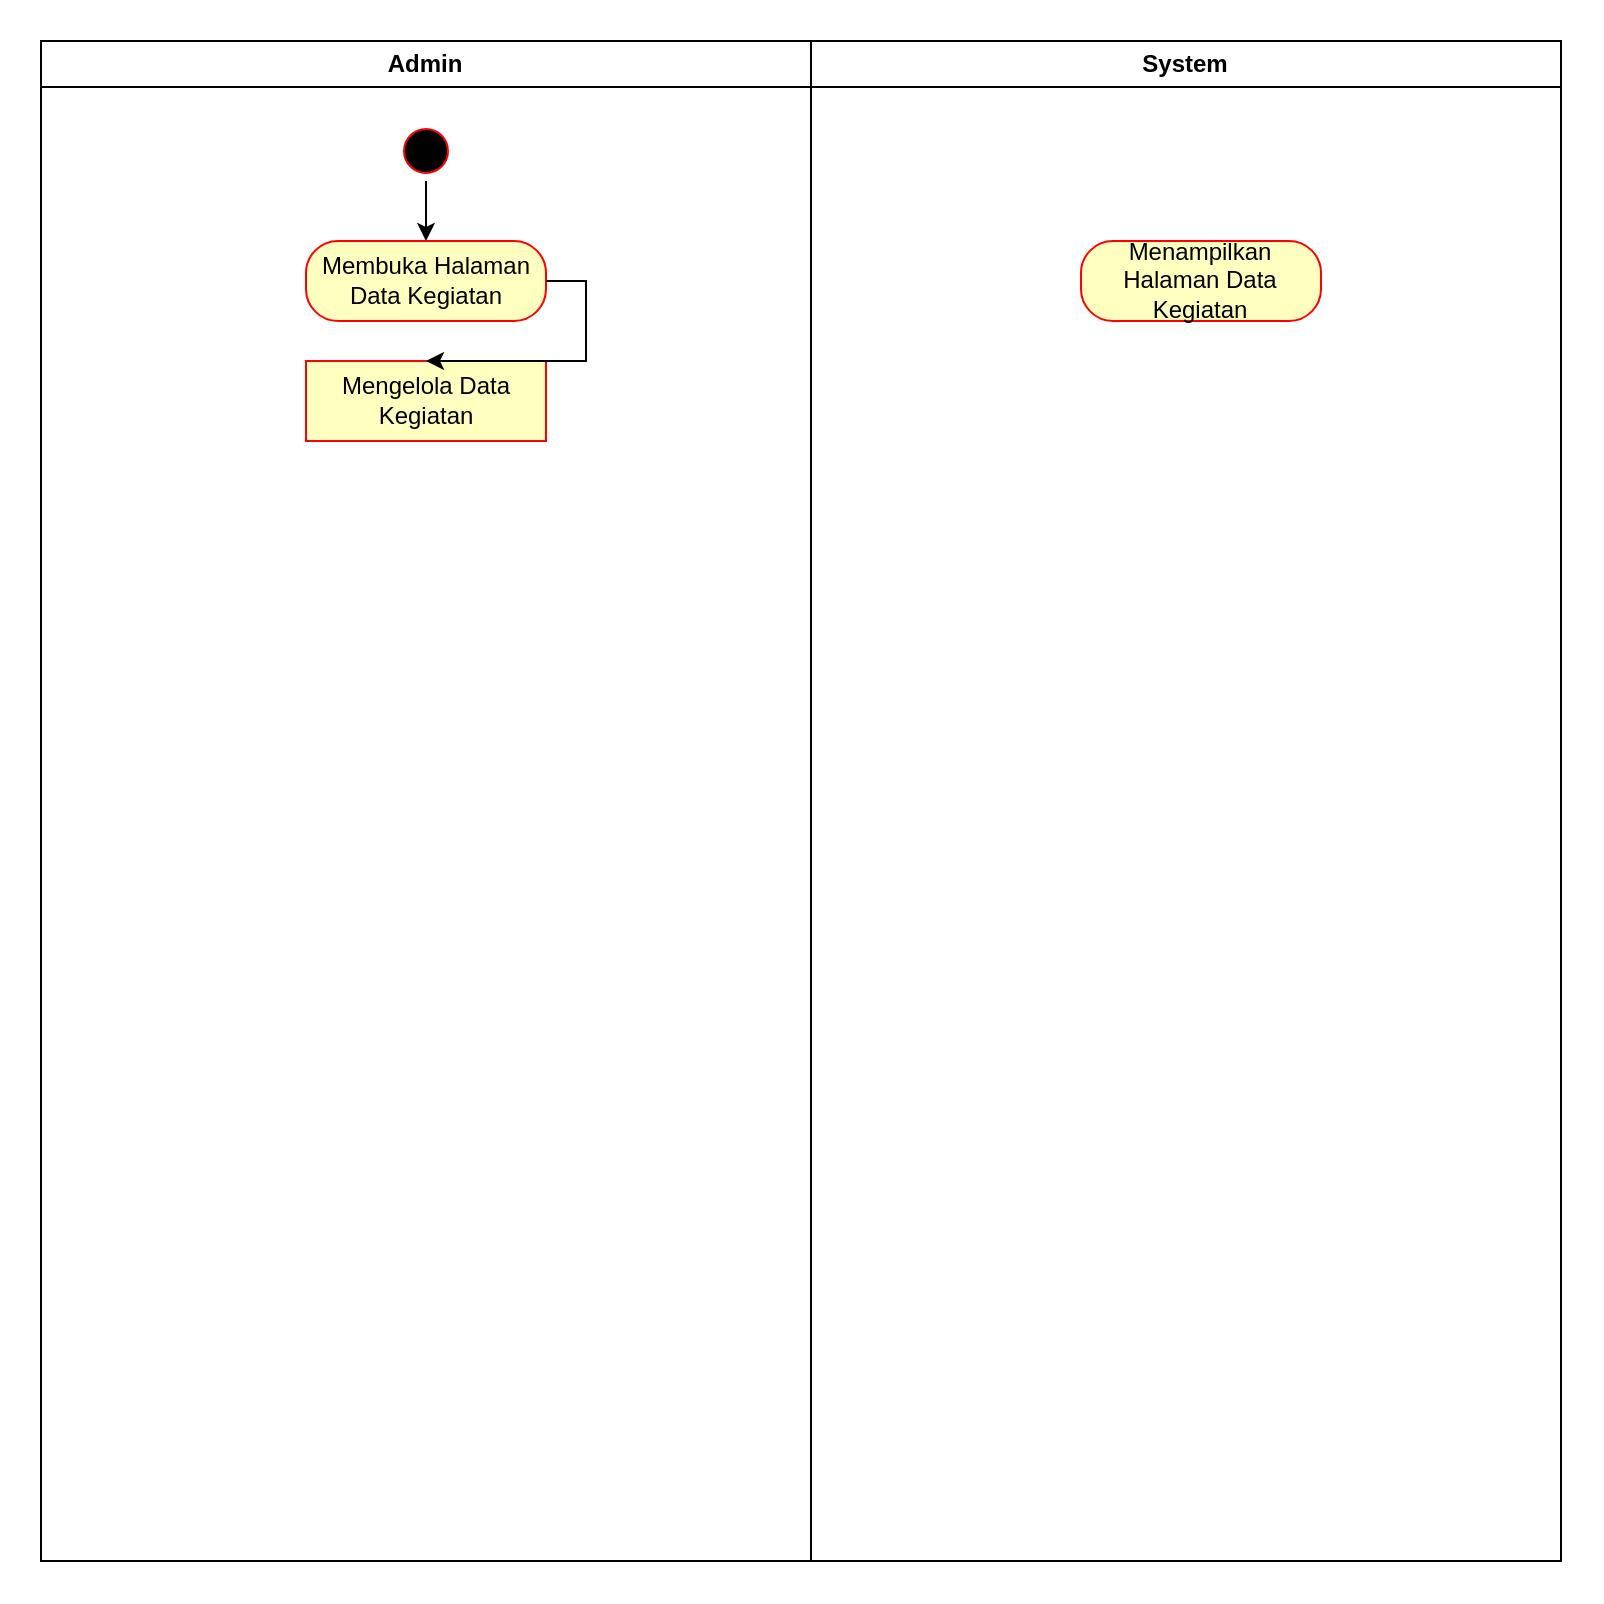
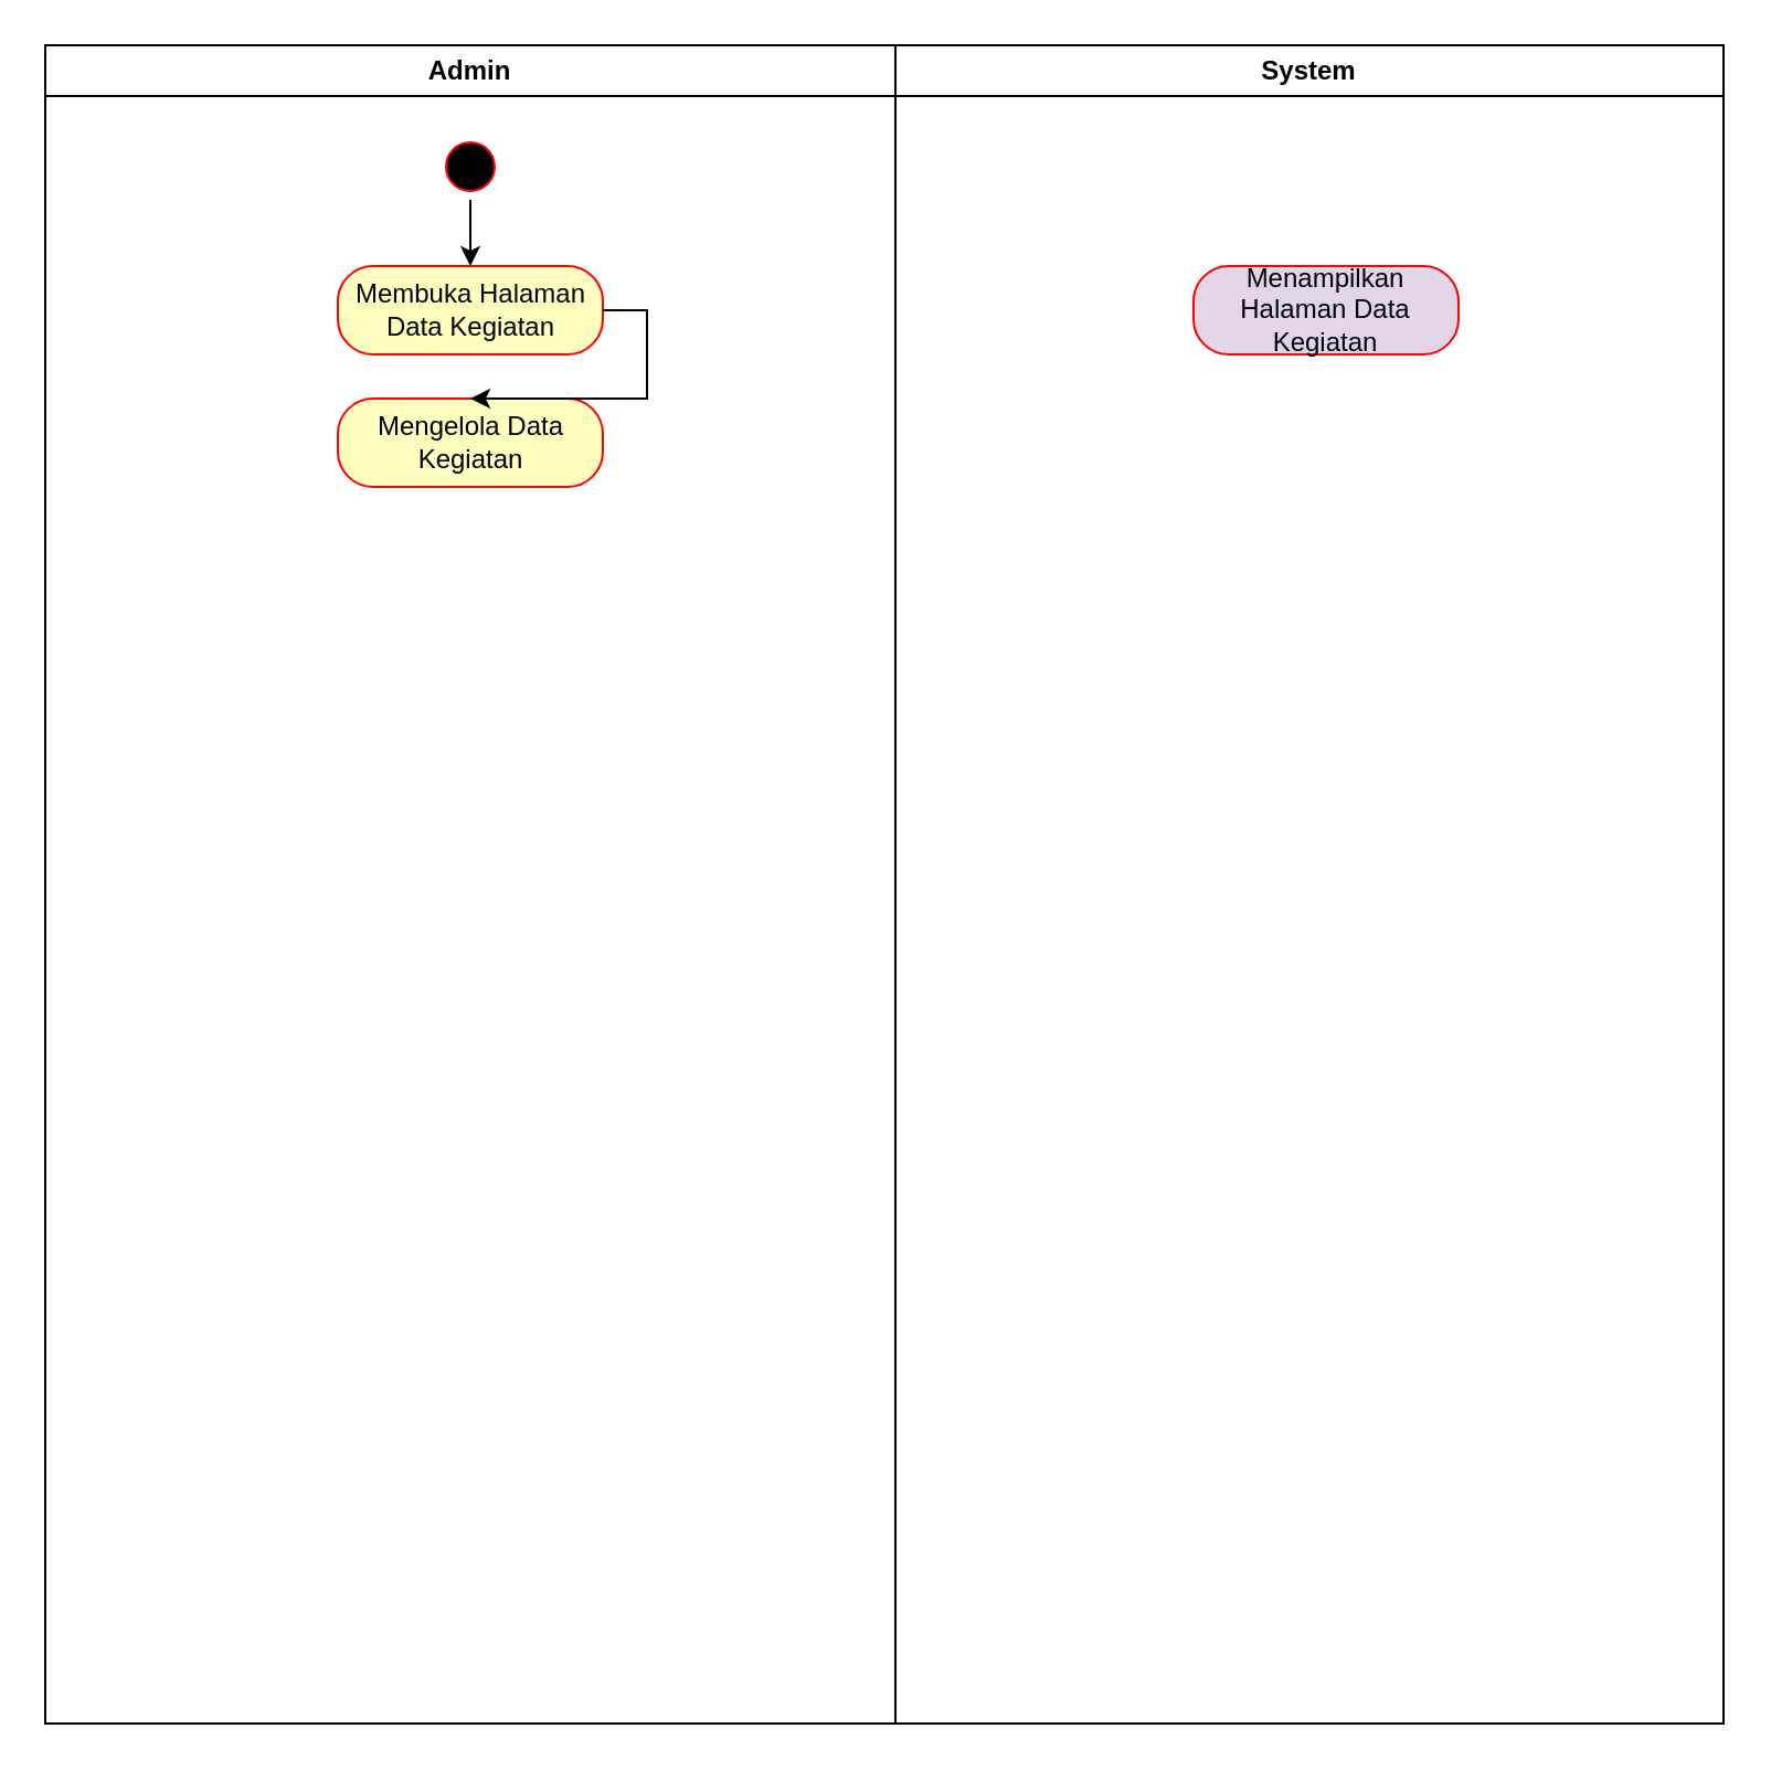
- <mxCell id="8" value="Menampilkan Halaman Data Kegiatan" style="rounded=1;whiteSpace=wrap;html=1;arcSize=40;fontColor=#000000;fillColor=#ffffc0;strokeColor=#ff0000;" vertex="1" parent="7"><mxGeometry x="135" y="100" width="120" height="40" as="geometry" /></mxCell>
+ <mxCell id="8" value="Menampilkan Halaman Data Kegiatan" style="rounded=1;whiteSpace=wrap;html=1;arcSize=40;fontColor=#000000;fillColor=#e1d5e7;strokeColor=#ff0000;" vertex="1" parent="7"><mxGeometry x="135" y="100" width="120" height="40" as="geometry" /></mxCell>
- <mxCell id="6" value="Mengelola Data Kegiatan" style="whiteSpace=wrap;html=1;arcSize=40;fontColor=#000000;fillColor=#ffffc0;strokeColor=#ff0000;rounded=0;" vertex="1" parent="2"><mxGeometry x="132.5" y="160" width="120" height="40" as="geometry" /></mxCell>
+ <mxCell id="6" value="Mengelola Data Kegiatan" style="rounded=1;whiteSpace=wrap;html=1;arcSize=40;fontColor=#000000;fillColor=#ffffc0;strokeColor=#ff0000;" vertex="1" parent="2"><mxGeometry x="132.5" y="160" width="120" height="40" as="geometry" /></mxCell>
